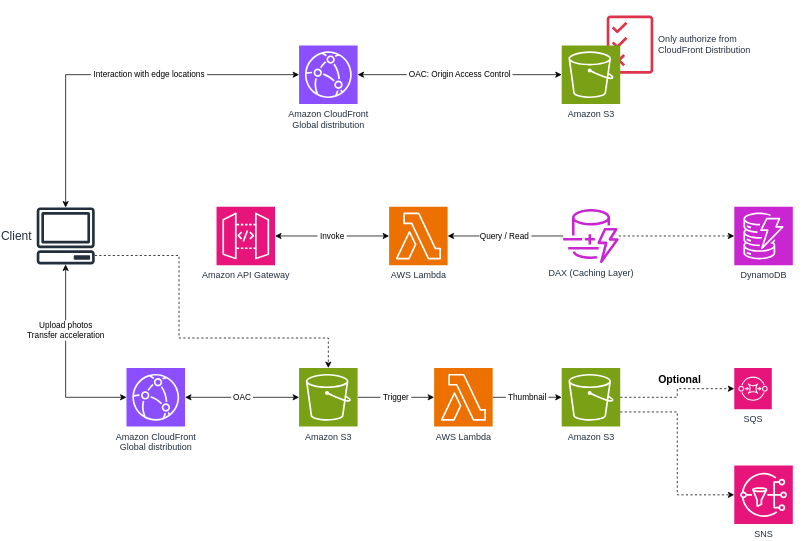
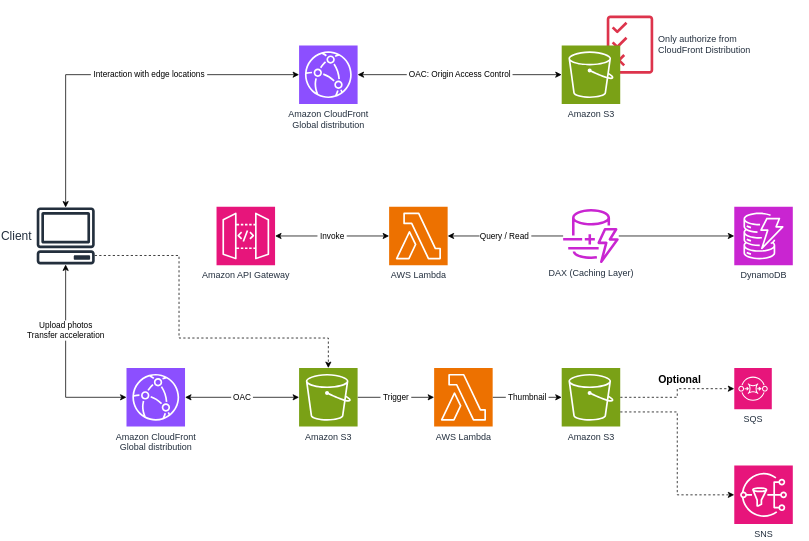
- <mxCell id="10" style="edgeStyle=orthogonalEdgeStyle;rounded=0;orthogonalLoop=1;jettySize=auto;html=1;dashed=1;" edge="1" parent="1" source="11" target="12"><mxGeometry relative="1" as="geometry" /></mxCell>
+ <mxCell id="10" style="edgeStyle=orthogonalEdgeStyle;rounded=0;orthogonalLoop=1;jettySize=auto;html=1;" edge="1" parent="1" source="11" target="12"><mxGeometry relative="1" as="geometry" /></mxCell>
